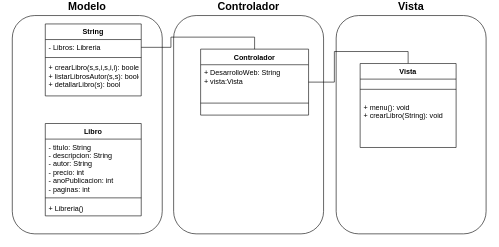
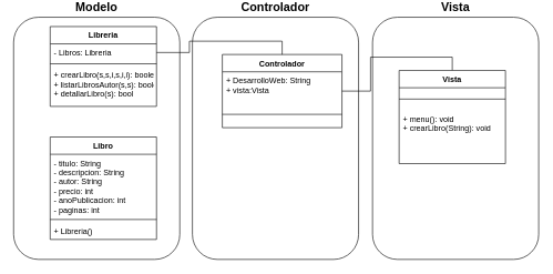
- <mxCell id="5" value="String" style="swimlane;fontStyle=1;align=center;verticalAlign=top;childLayout=stackLayout;horizontal=1;startSize=26;horizontalStack=0;resizeParent=1;resizeParentMax=0;resizeLast=0;collapsible=1;marginBottom=0;" parent="1" vertex="1"><mxGeometry x="75" y="34" width="160" height="120" as="geometry" /></mxCell>
+ <mxCell id="5" value="Libreria" style="swimlane;fontStyle=1;align=center;verticalAlign=top;childLayout=stackLayout;horizontal=1;startSize=26;horizontalStack=0;resizeParent=1;resizeParentMax=0;resizeLast=0;collapsible=1;marginBottom=0;" parent="1" vertex="1"><mxGeometry x="75" y="34" width="160" height="120" as="geometry" /></mxCell>
